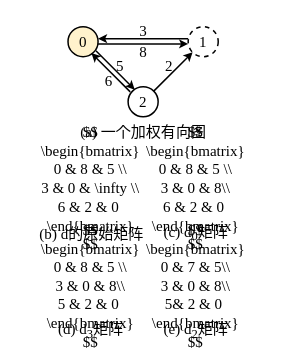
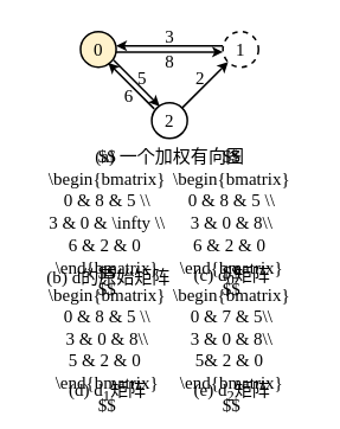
- <mxCell id="29" value="&lt;font style=&quot;&quot; face=&quot;Times New Roman&quot;&gt;&lt;span style=&quot;font-size: 20px;&quot;&gt;(d) d&lt;sub&gt;3&lt;/sub&gt;&lt;/span&gt;&lt;/font&gt;&lt;font style=&quot;font-size: 20px;&quot; face=&quot;SimSun&quot;&gt;矩阵&lt;/font&gt;" style="text;html=1;align=center;verticalAlign=middle;resizable=0;points=[];autosize=1;strokeColor=none;fillColor=none;" vertex="1" parent="27"><mxGeometry x="45" y="100" width="110" height="40" as="geometry" /></mxCell>
+ <mxCell id="29" value="&lt;font style=&quot;&quot; face=&quot;Times New Roman&quot;&gt;&lt;span style=&quot;font-size: 20px;&quot;&gt;(d) d&lt;sub&gt;1&lt;/sub&gt;&lt;/span&gt;&lt;/font&gt;&lt;font style=&quot;font-size: 20px;&quot; face=&quot;SimSun&quot;&gt;矩阵&lt;/font&gt;" style="text;html=1;align=center;verticalAlign=middle;resizable=0;points=[];autosize=1;strokeColor=none;fillColor=none;" vertex="1" parent="27"><mxGeometry x="45" y="100" width="110" height="40" as="geometry" /></mxCell>
